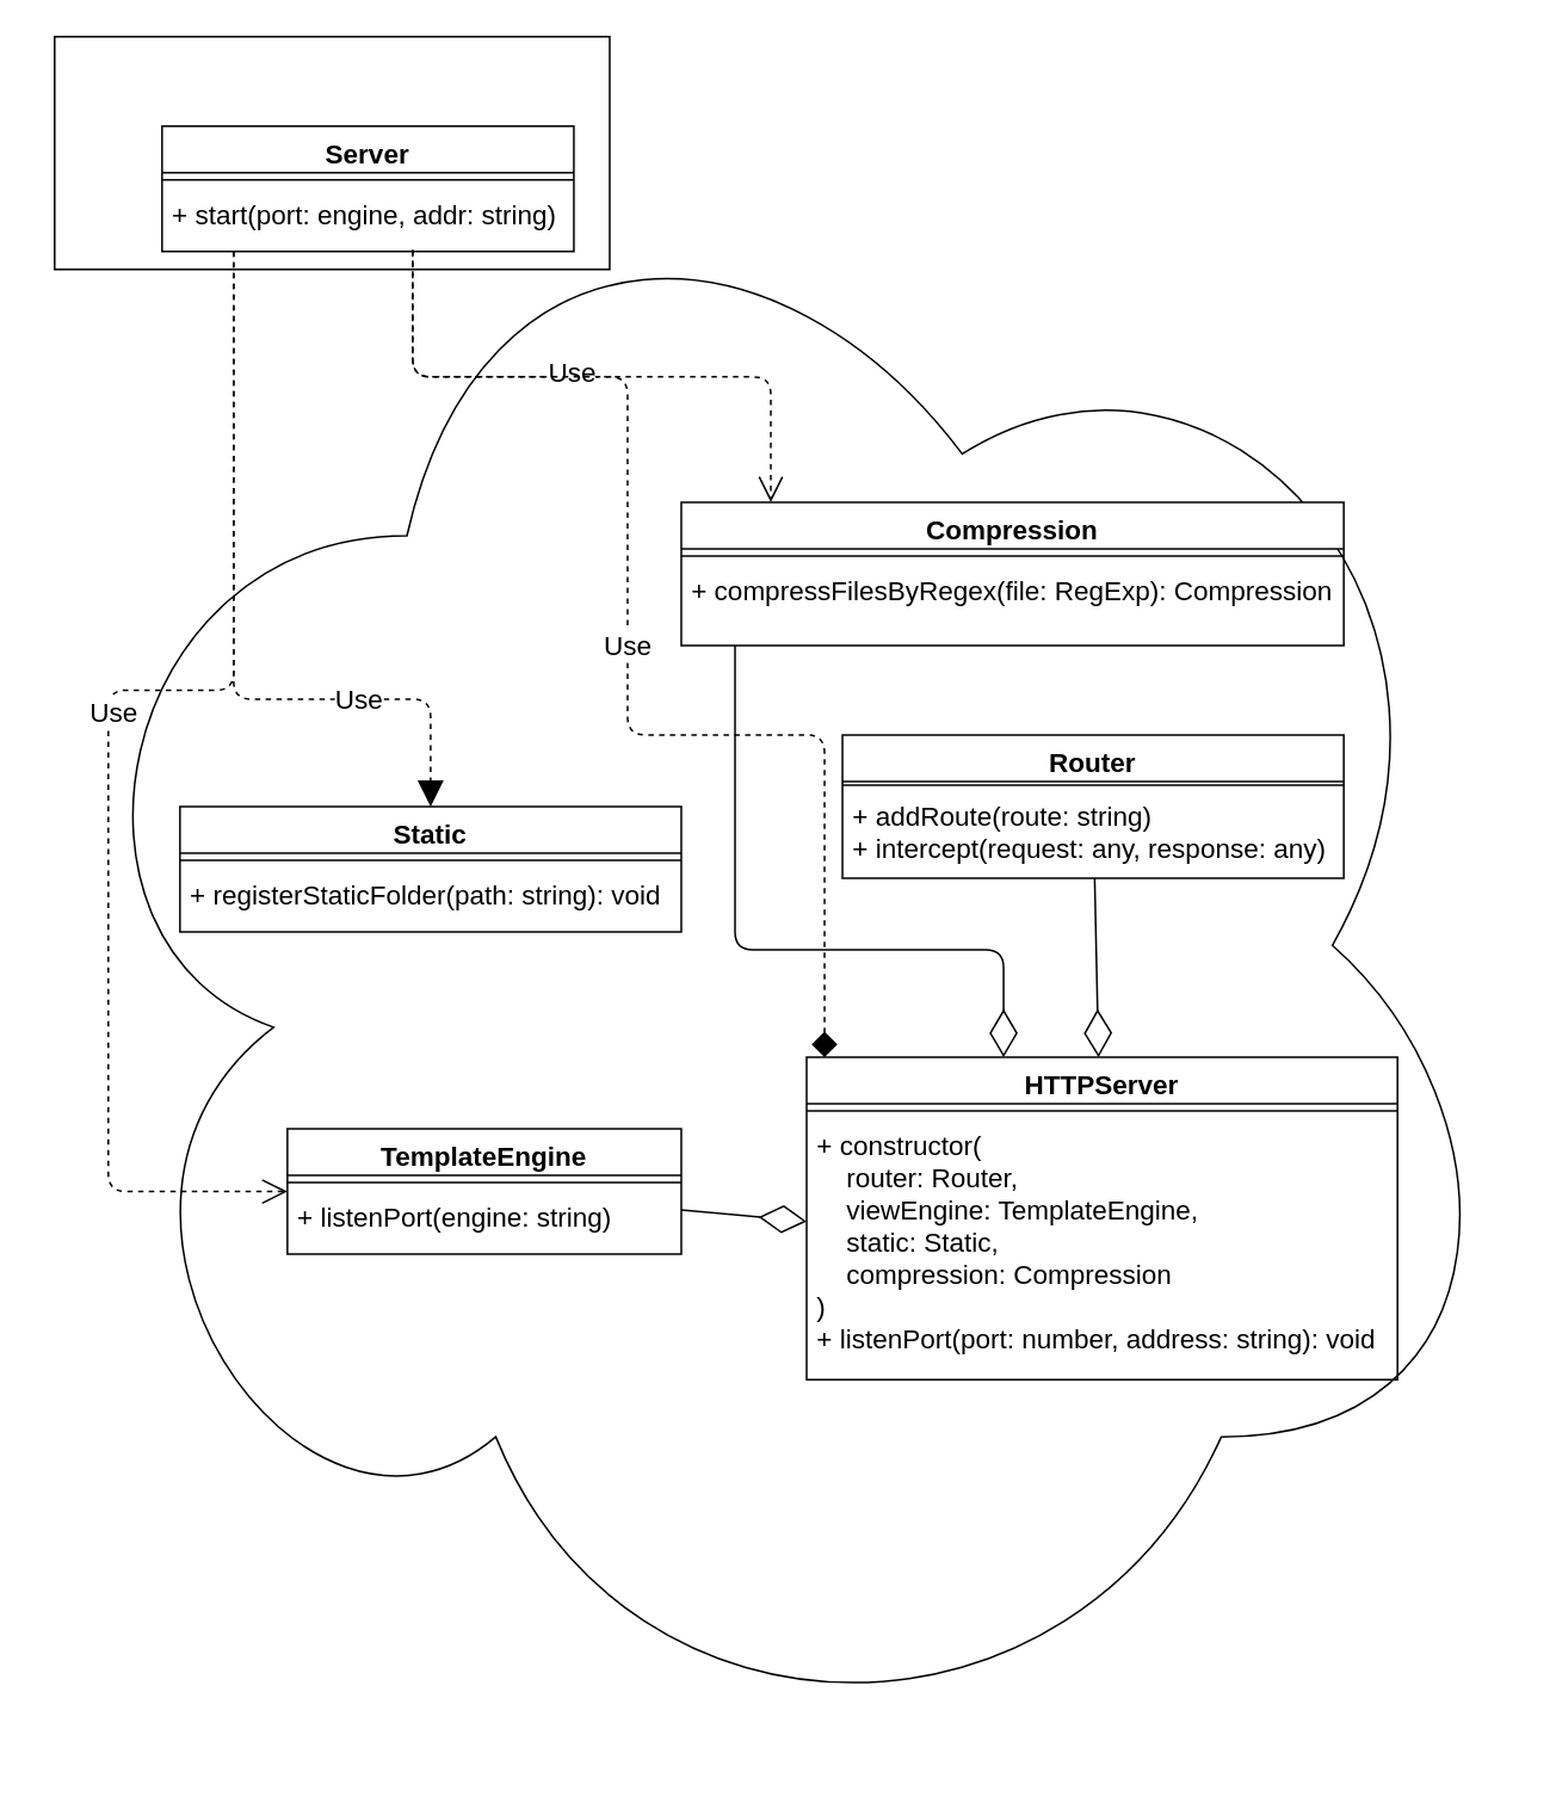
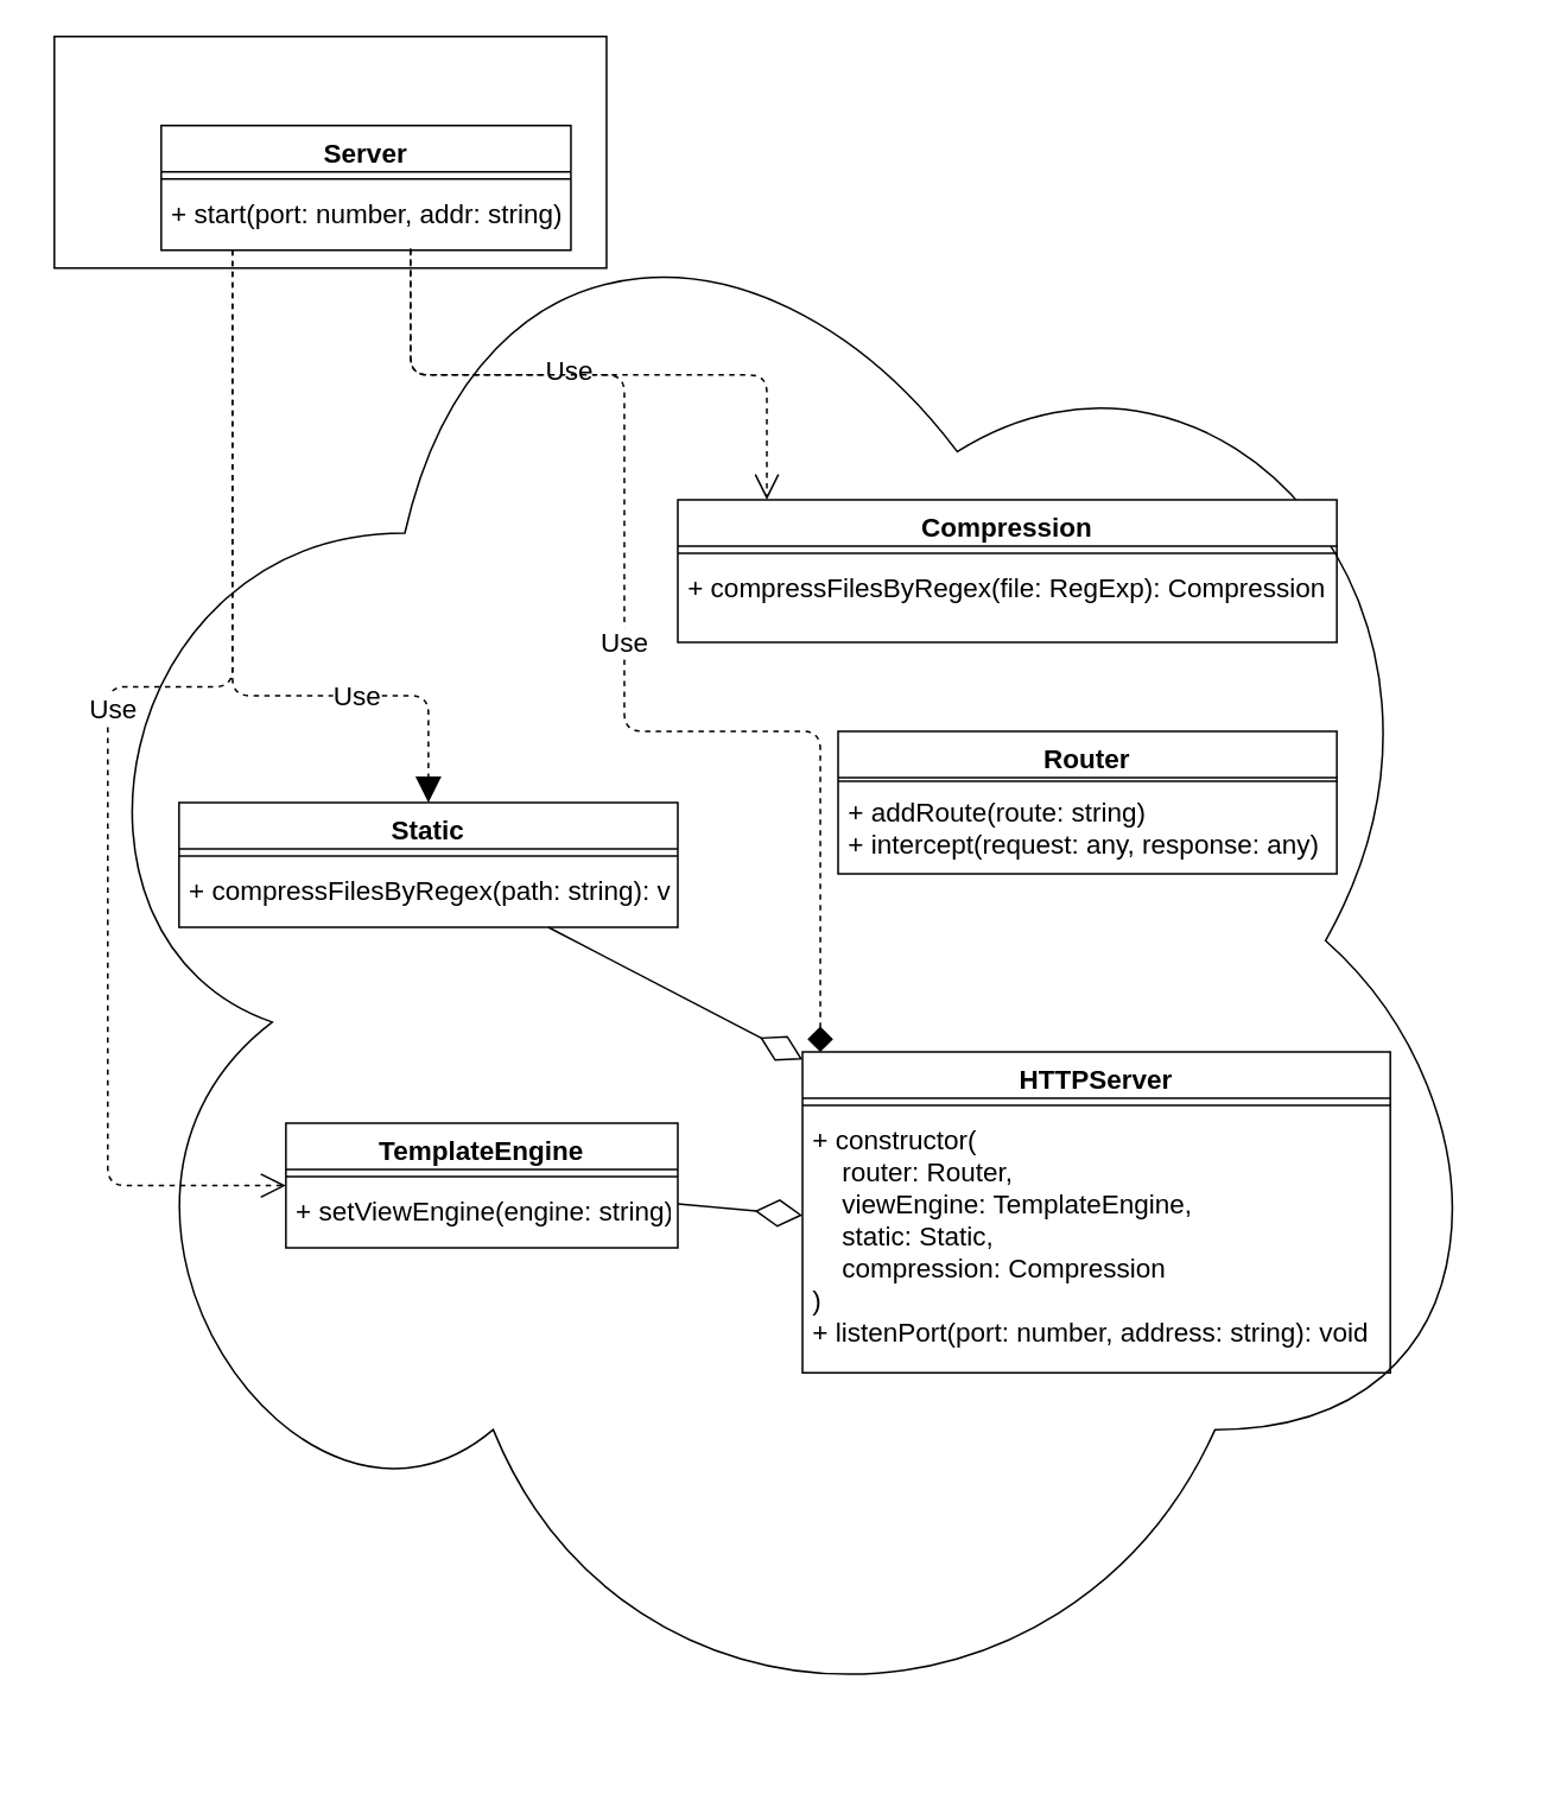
- <mxCell id="6" value="+ start(port: engine, addr: string)" style="text;strokeColor=none;fillColor=none;align=left;verticalAlign=top;spacingLeft=4;spacingRight=4;overflow=hidden;rotatable=0;points=[[0,0.5],[1,0.5]];portConstraint=eastwest;fontSize=15;" parent="4" vertex="1"><mxGeometry y="34" width="230" height="36" as="geometry" /></mxCell>
+ <mxCell id="6" value="+ start(port: number, addr: string)" style="text;strokeColor=none;fillColor=none;align=left;verticalAlign=top;spacingLeft=4;spacingRight=4;overflow=hidden;rotatable=0;points=[[0,0.5],[1,0.5]];portConstraint=eastwest;fontSize=15;" parent="4" vertex="1"><mxGeometry y="34" width="230" height="36" as="geometry" /></mxCell>
- <mxCell id="9" value="+ registerStaticFolder(path: string): void" style="text;strokeColor=none;fillColor=none;align=left;verticalAlign=top;spacingLeft=4;spacingRight=4;overflow=hidden;rotatable=0;points=[[0,0.5],[1,0.5]];portConstraint=eastwest;fontSize=15;" parent="7" vertex="1"><mxGeometry y="34" width="280" height="36" as="geometry" /></mxCell>
+ <mxCell id="9" value="+ compressFilesByRegex(path: string): void" style="text;strokeColor=none;fillColor=none;align=left;verticalAlign=top;spacingLeft=4;spacingRight=4;overflow=hidden;rotatable=0;points=[[0,0.5],[1,0.5]];portConstraint=eastwest;fontSize=15;" parent="7" vertex="1"><mxGeometry y="34" width="280" height="36" as="geometry" /></mxCell>
- <mxCell id="27" value="" style="endArrow=diamondThin;endFill=0;endSize=24;html=1;fontSize=15;" edge="1" parent="1" source="10" target="13"><mxGeometry width="160" relative="1" as="geometry"><mxPoint x="651.319" y="280" as="sourcePoint" /><mxPoint x="646.718" y="230" as="targetPoint" /></mxGeometry></mxCell>
- <mxCell id="26" value="" style="endArrow=diamondThin;endFill=0;endSize=24;html=1;fontSize=15;edgeStyle=orthogonalEdgeStyle;" edge="1" parent="1" source="18" target="13"><mxGeometry width="160" relative="1" as="geometry"><mxPoint x="410" y="364" as="sourcePoint" /><mxPoint x="640" y="350" as="targetPoint" /><Array as="points"><mxPoint x="410" y="530" /><mxPoint x="560" y="530" /></Array></mxGeometry></mxCell>
+ <mxCell id="29" value="" style="endArrow=diamondThin;endFill=0;endSize=24;html=1;fontSize=15;" edge="1" parent="1" source="7" target="13"><mxGeometry width="160" relative="1" as="geometry"><mxPoint x="419.178" y="560" as="sourcePoint" /><mxPoint x="600" y="230" as="targetPoint" /></mxGeometry></mxCell>
- <mxCell id="21" value="+ listenPort(engine: string)" style="text;strokeColor=none;fillColor=none;align=left;verticalAlign=top;spacingLeft=4;spacingRight=4;overflow=hidden;rotatable=0;points=[[0,0.5],[1,0.5]];portConstraint=eastwest;fontSize=15;" parent="19" vertex="1"><mxGeometry y="34" width="220" height="36" as="geometry" /></mxCell>
+ <mxCell id="21" value="+ setViewEngine(engine: string)" style="text;strokeColor=none;fillColor=none;align=left;verticalAlign=top;spacingLeft=4;spacingRight=4;overflow=hidden;rotatable=0;points=[[0,0.5],[1,0.5]];portConstraint=eastwest;fontSize=15;" parent="19" vertex="1"><mxGeometry y="34" width="220" height="36" as="geometry" /></mxCell>
